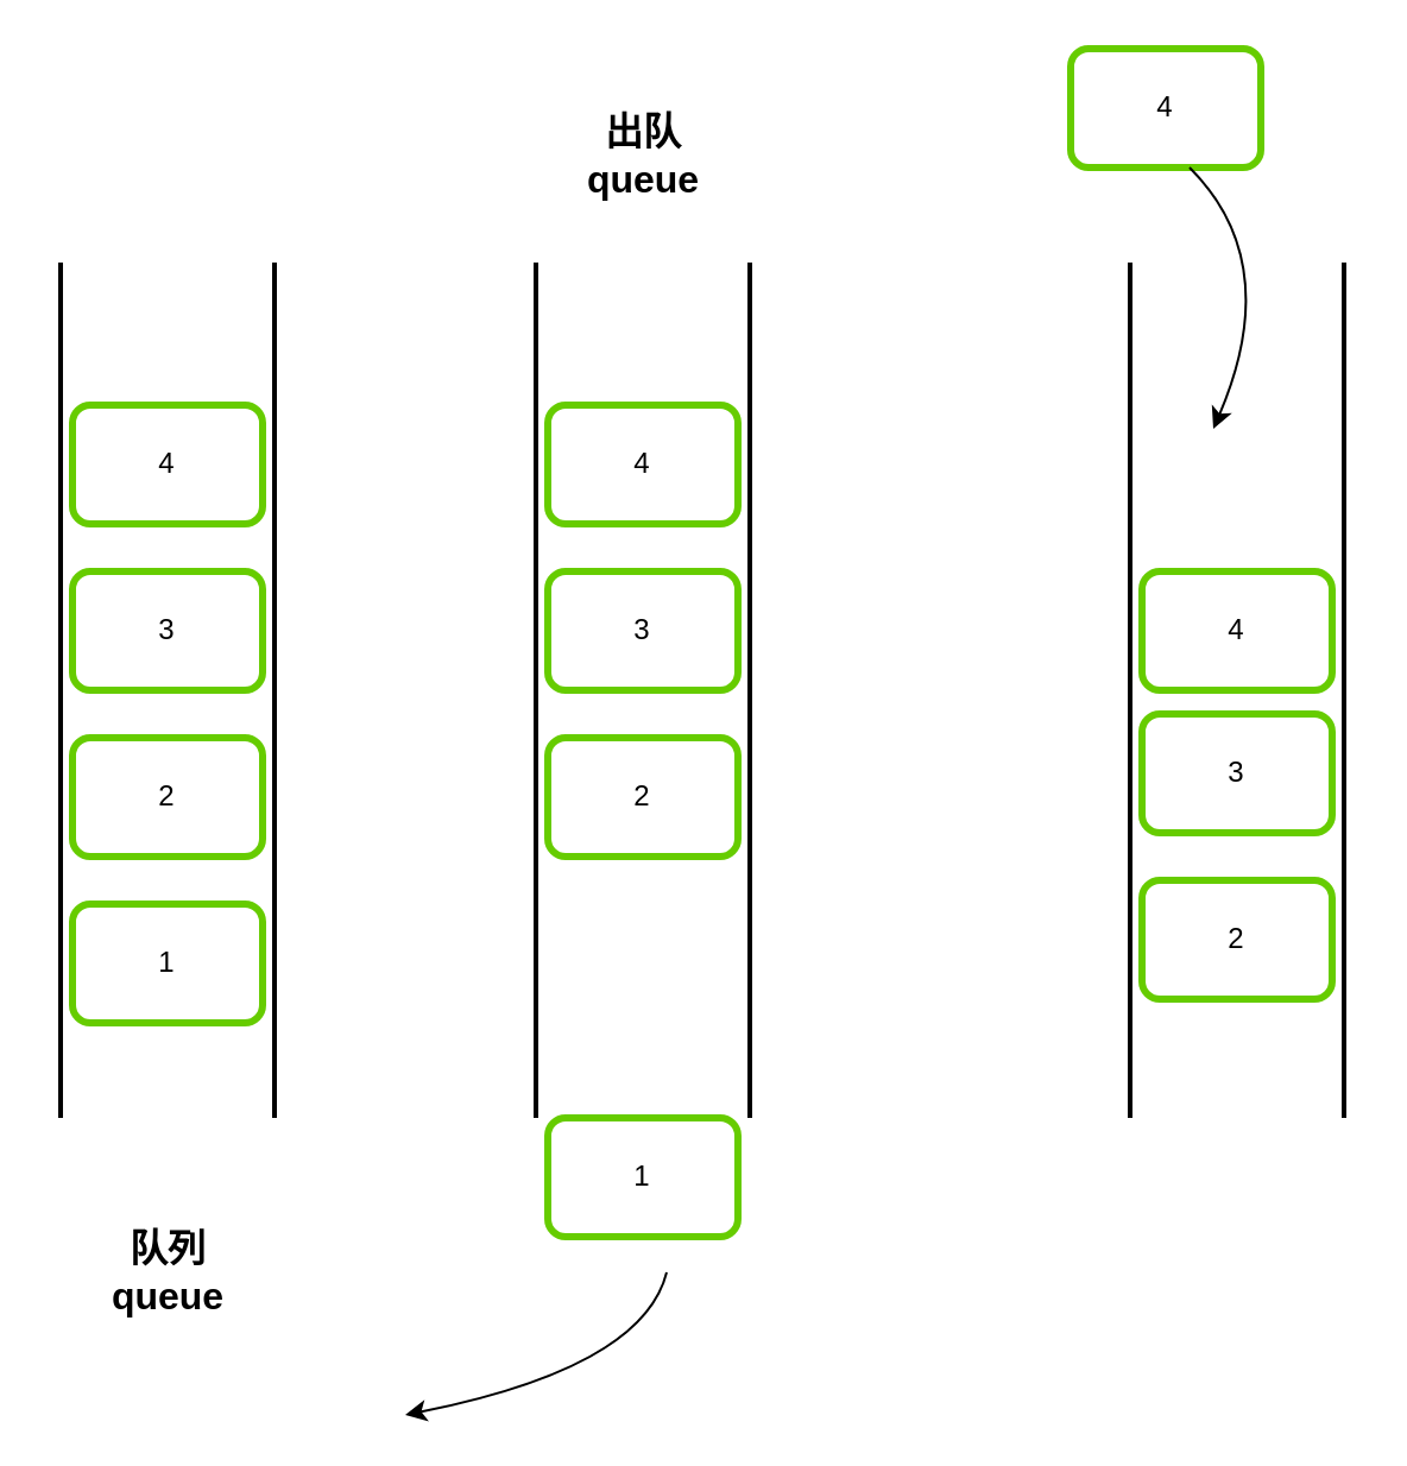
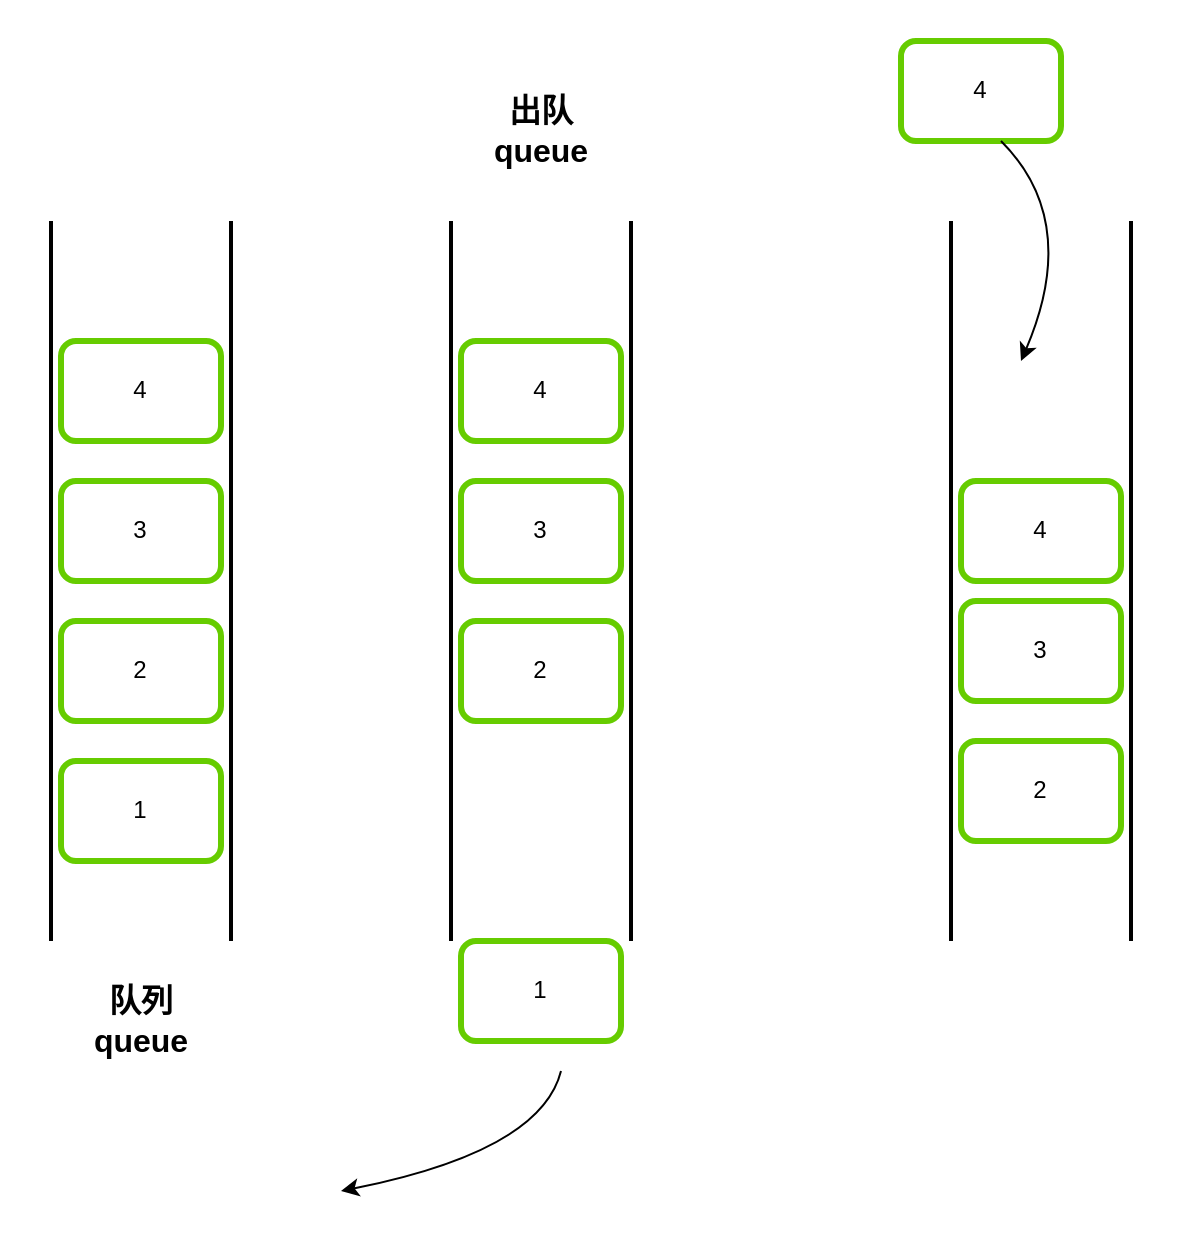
- <mxCell id="22" value="&lt;font style=&quot;font-size: 16px;&quot;&gt;队列&lt;/font&gt;&lt;div style=&quot;font-size: 16px;&quot;&gt;&lt;font style=&quot;font-size: 16px;&quot;&gt;queue&lt;/font&gt;&lt;/div&gt;" style="text;html=1;align=center;verticalAlign=middle;resizable=0;points=[];autosize=1;strokeColor=none;fillColor=none;fontSize=16;fontStyle=1" vertex="1" parent="1"><mxGeometry x="35" y="510" width="70" height="50" as="geometry" /></mxCell>
+ <mxCell id="22" value="&lt;font style=&quot;font-size: 16px;&quot;&gt;队列&lt;/font&gt;&lt;div style=&quot;font-size: 16px;&quot;&gt;&lt;font style=&quot;font-size: 16px;&quot;&gt;queue&lt;/font&gt;&lt;/div&gt;" style="text;html=1;align=center;verticalAlign=middle;resizable=0;points=[];autosize=1;strokeColor=none;fillColor=none;fontSize=16;fontStyle=1" vertex="1" parent="1"><mxGeometry x="35" y="485" width="70" height="50" as="geometry" /></mxCell>
